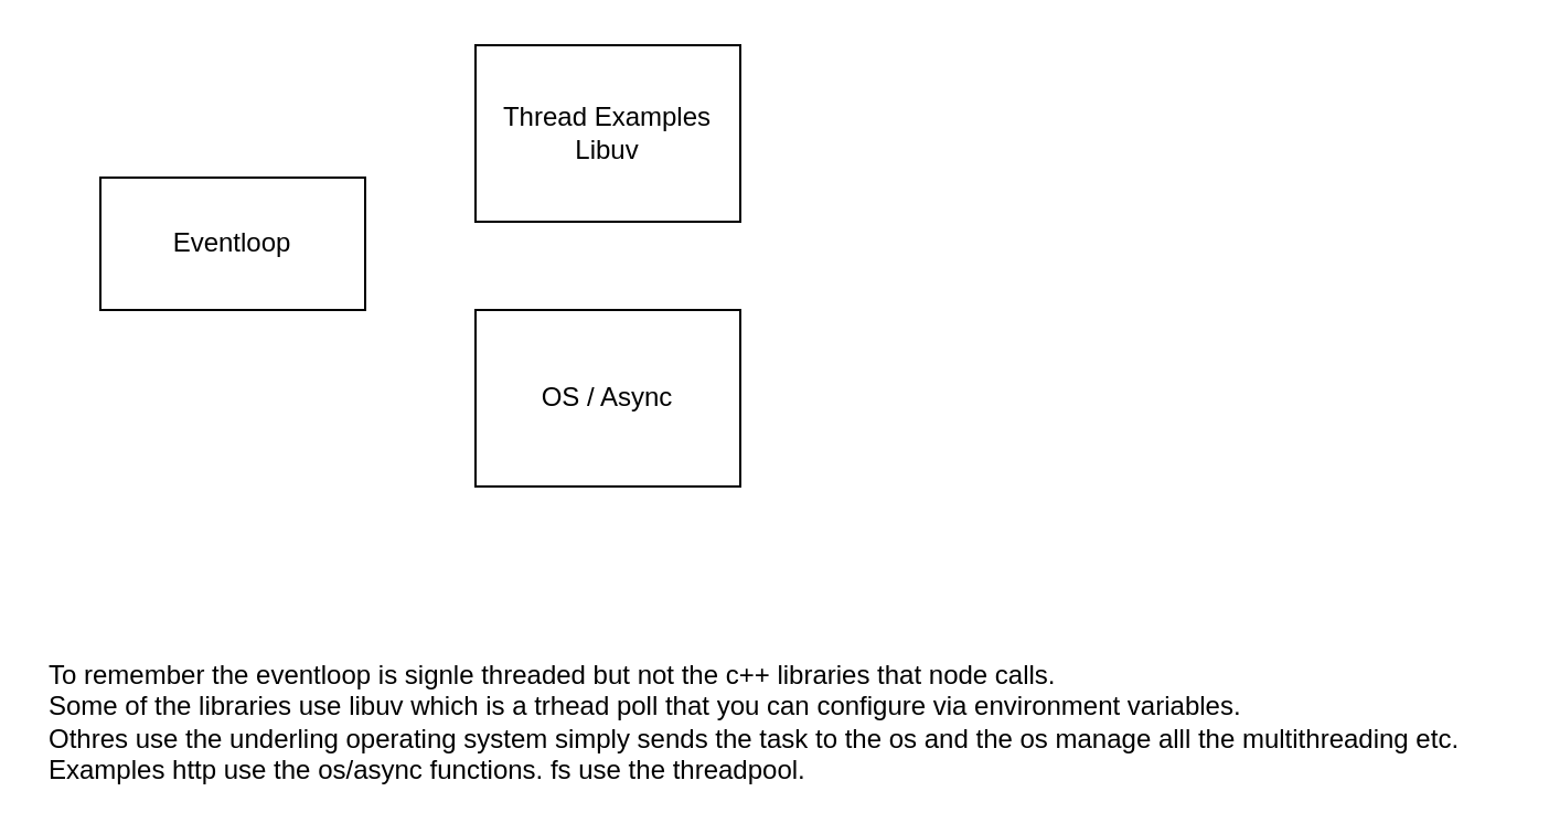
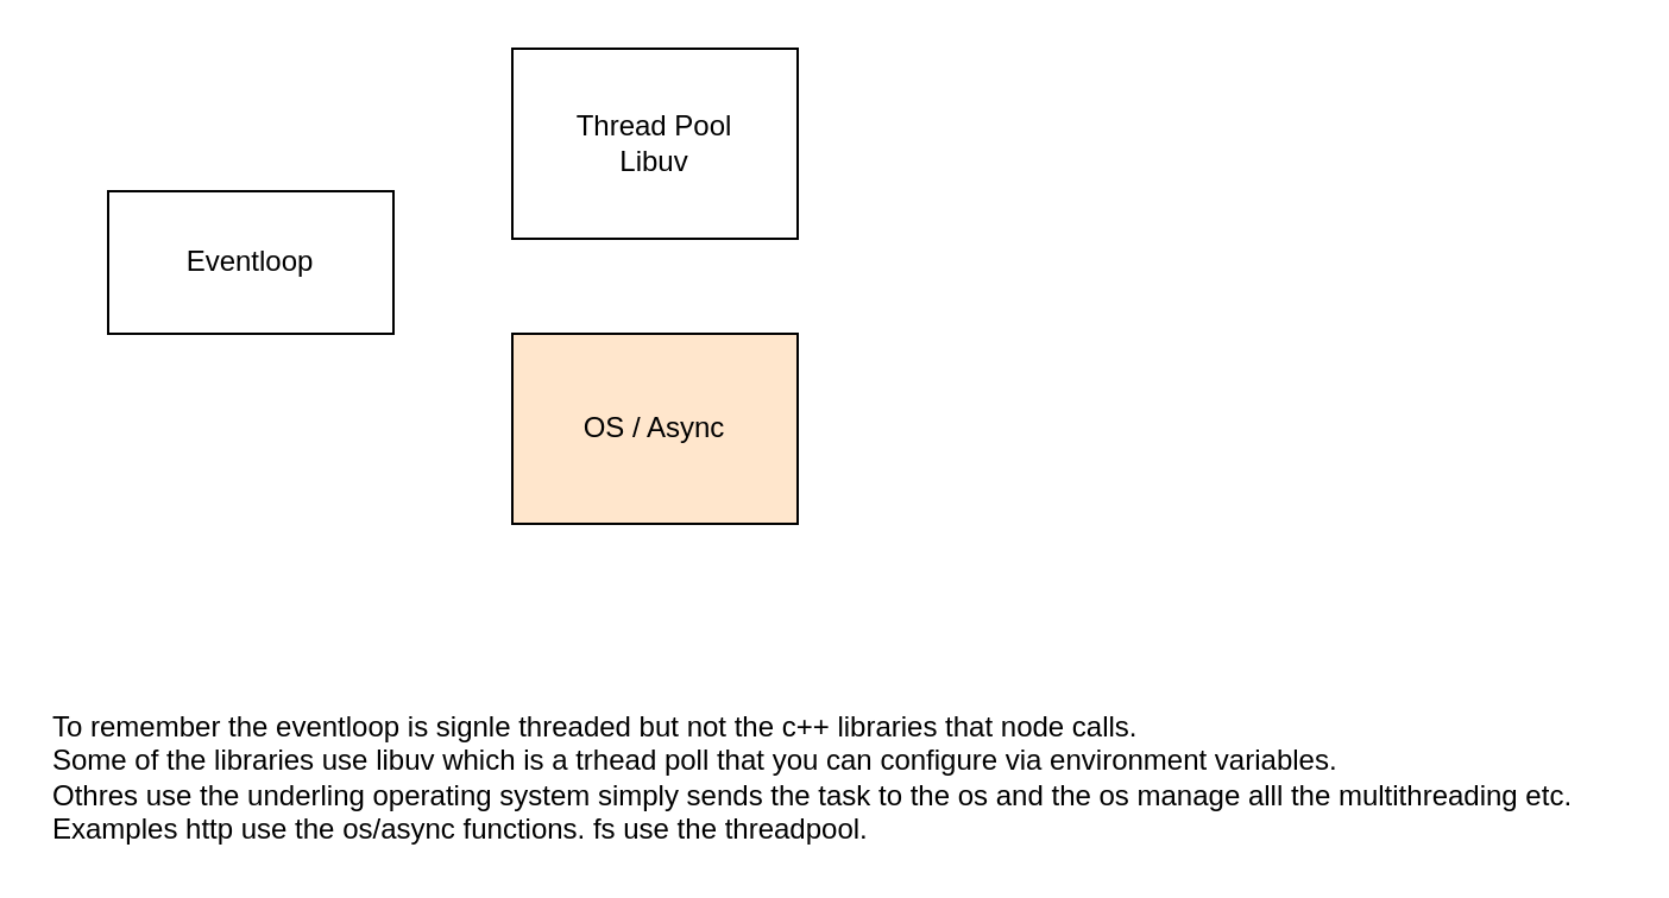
- <mxCell id="2" value="Thread Examples&lt;br&gt;Libuv" style="rounded=0;whiteSpace=wrap;html=1;" vertex="1" parent="1"><mxGeometry x="215" y="20" width="120" height="80" as="geometry" /></mxCell>
+ <mxCell id="2" value="Thread Pool&lt;br&gt;Libuv" style="rounded=0;whiteSpace=wrap;html=1;" vertex="1" parent="1"><mxGeometry x="215" y="20" width="120" height="80" as="geometry" /></mxCell>
- <mxCell id="3" value="OS / Async" style="rounded=0;whiteSpace=wrap;html=1;" vertex="1" parent="1"><mxGeometry x="215" y="140" width="120" height="80" as="geometry" /></mxCell>
+ <mxCell id="3" value="OS / Async" style="rounded=0;whiteSpace=wrap;html=1;fillColor=#ffe6cc;" vertex="1" parent="1"><mxGeometry x="215" y="140" width="120" height="80" as="geometry" /></mxCell>
